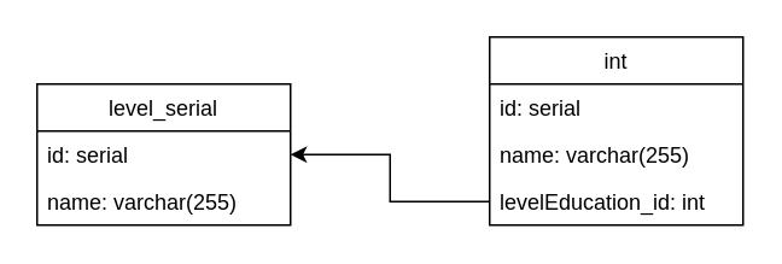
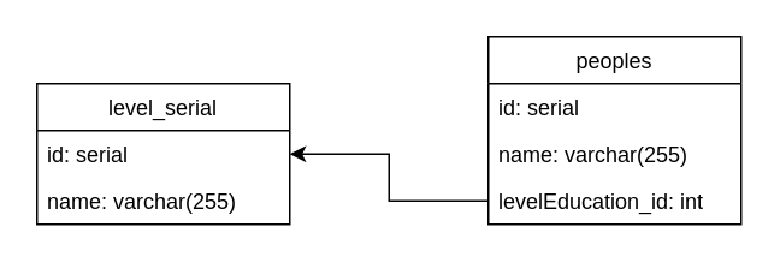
- <mxCell id="5" value="int" style="swimlane;fontStyle=0;childLayout=stackLayout;horizontal=1;startSize=26;horizontalStack=0;resizeParent=1;resizeParentMax=0;resizeLast=0;collapsible=1;marginBottom=0;" vertex="1" parent="1"><mxGeometry x="270" y="20" width="140" height="104" as="geometry" /></mxCell>
+ <mxCell id="5" value="peoples" style="swimlane;fontStyle=0;childLayout=stackLayout;horizontal=1;startSize=26;horizontalStack=0;resizeParent=1;resizeParentMax=0;resizeLast=0;collapsible=1;marginBottom=0;" vertex="1" parent="1"><mxGeometry x="270" y="20" width="140" height="104" as="geometry" /></mxCell>
